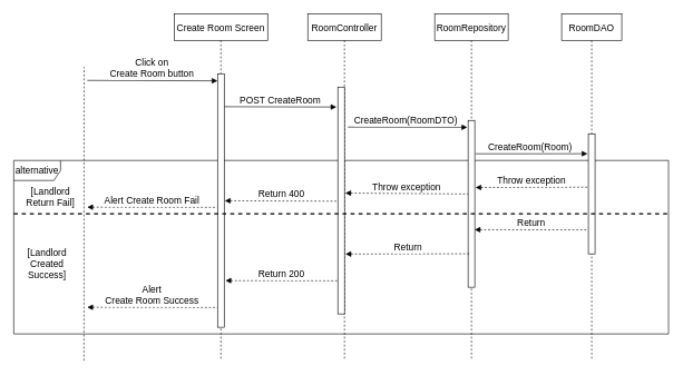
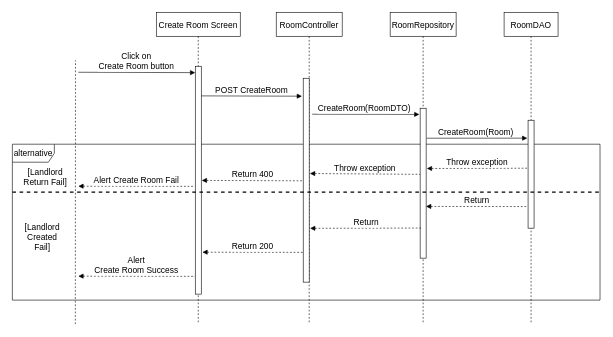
- <mxCell id="23" value="[Landlord Created Success]" style="text;html=1;strokeColor=none;fillColor=none;align=center;verticalAlign=middle;whiteSpace=wrap;rounded=0;fontSize=14;" parent="1" vertex="1"><mxGeometry x="40" y="380" width="60" height="30" as="geometry" /></mxCell>
+ <mxCell id="23" value="[Landlord Created Fail]" style="text;html=1;strokeColor=none;fillColor=none;align=center;verticalAlign=middle;whiteSpace=wrap;rounded=0;fontSize=14;" parent="1" vertex="1"><mxGeometry x="40" y="380" width="60" height="30" as="geometry" /></mxCell>
